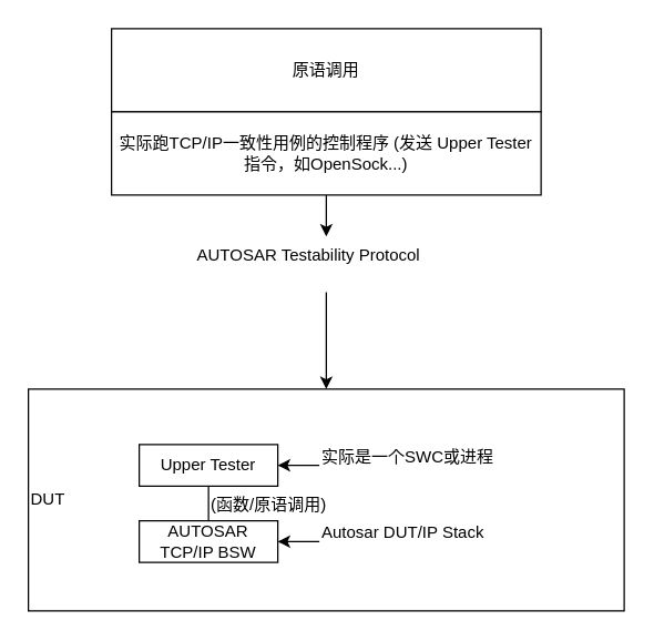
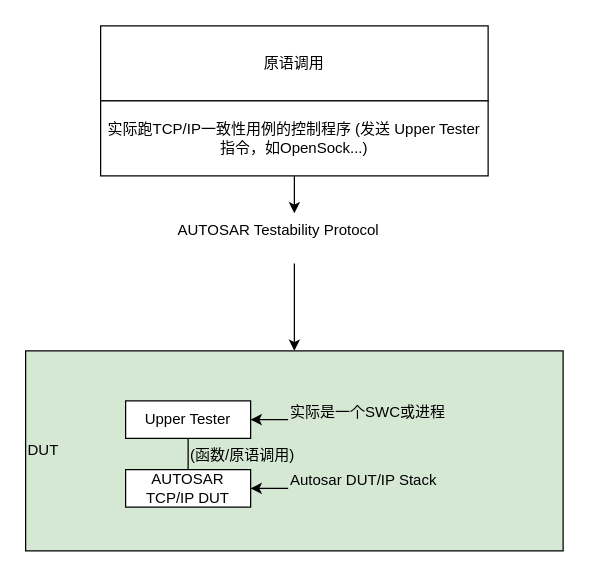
- <mxCell id="7" value="DUT" style="whiteSpace=wrap;html=1;align=left;" vertex="1" parent="1"><mxGeometry x="20" y="280" width="430" height="160" as="geometry" /></mxCell>
+ <mxCell id="7" value="DUT" style="whiteSpace=wrap;html=1;align=left;fillColor=#d5e8d4;" vertex="1" parent="1"><mxGeometry x="20" y="280" width="430" height="160" as="geometry" /></mxCell>
- <mxCell id="10" value="AUTOSAR TCP/IP BSW" style="rounded=0;whiteSpace=wrap;html=1;" vertex="1" parent="1"><mxGeometry x="100" y="375" width="100" height="30" as="geometry" /></mxCell>
+ <mxCell id="10" value="AUTOSAR TCP/IP DUT" style="rounded=0;whiteSpace=wrap;html=1;" vertex="1" parent="1"><mxGeometry x="100" y="375" width="100" height="30" as="geometry" /></mxCell>
